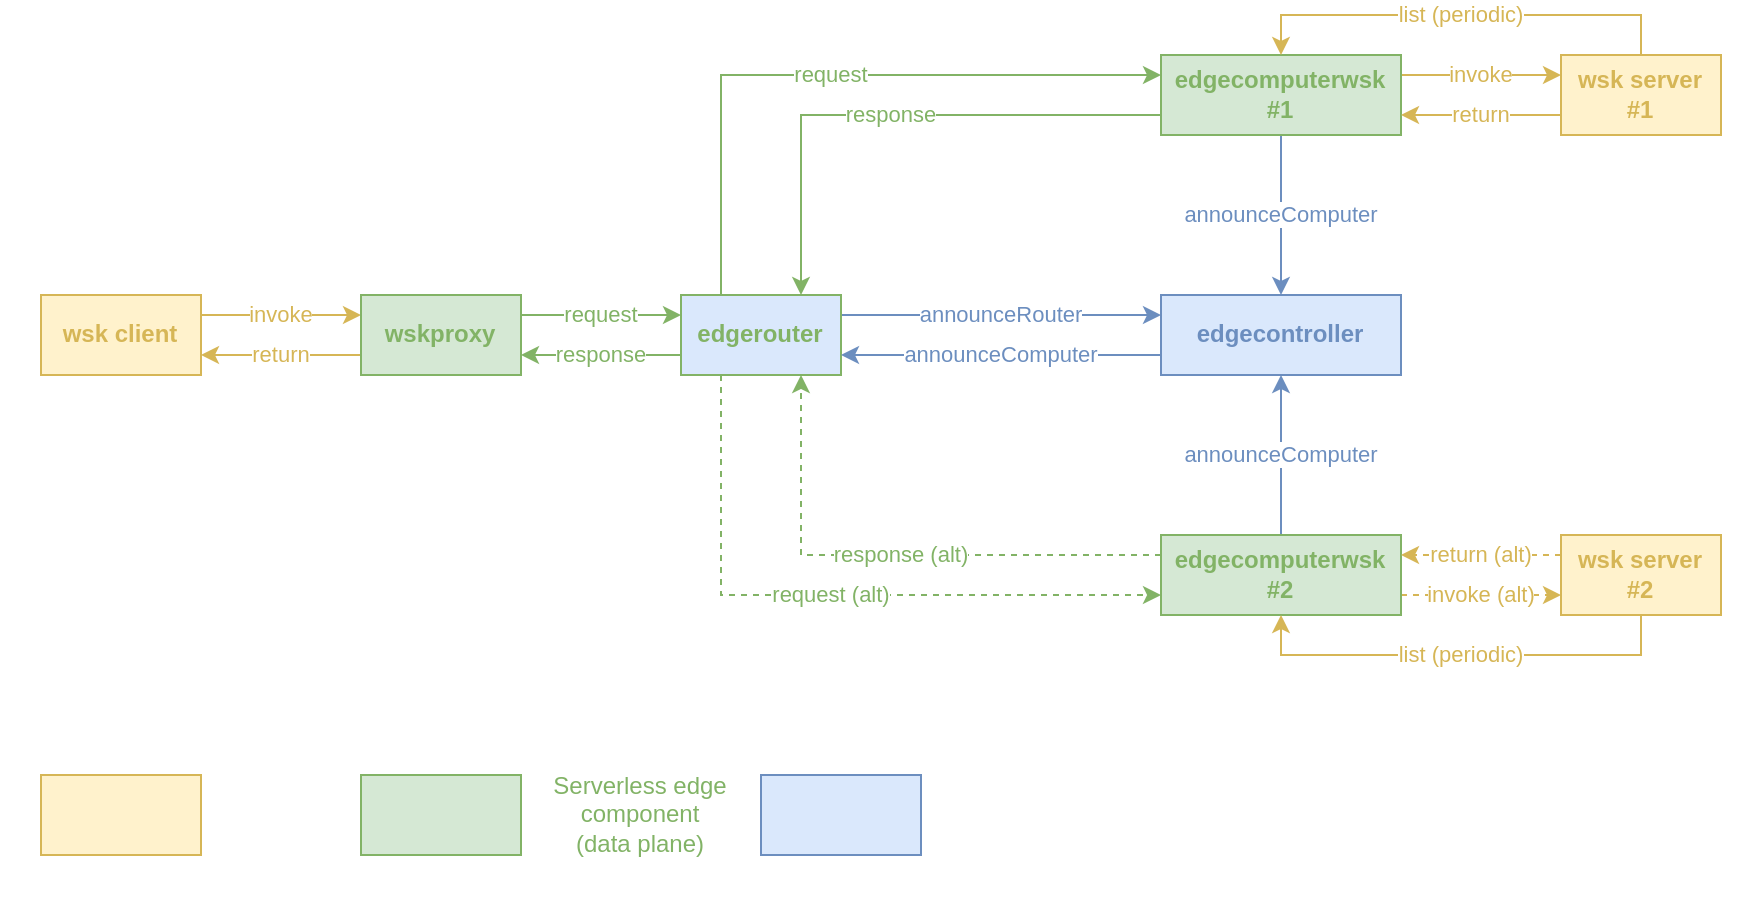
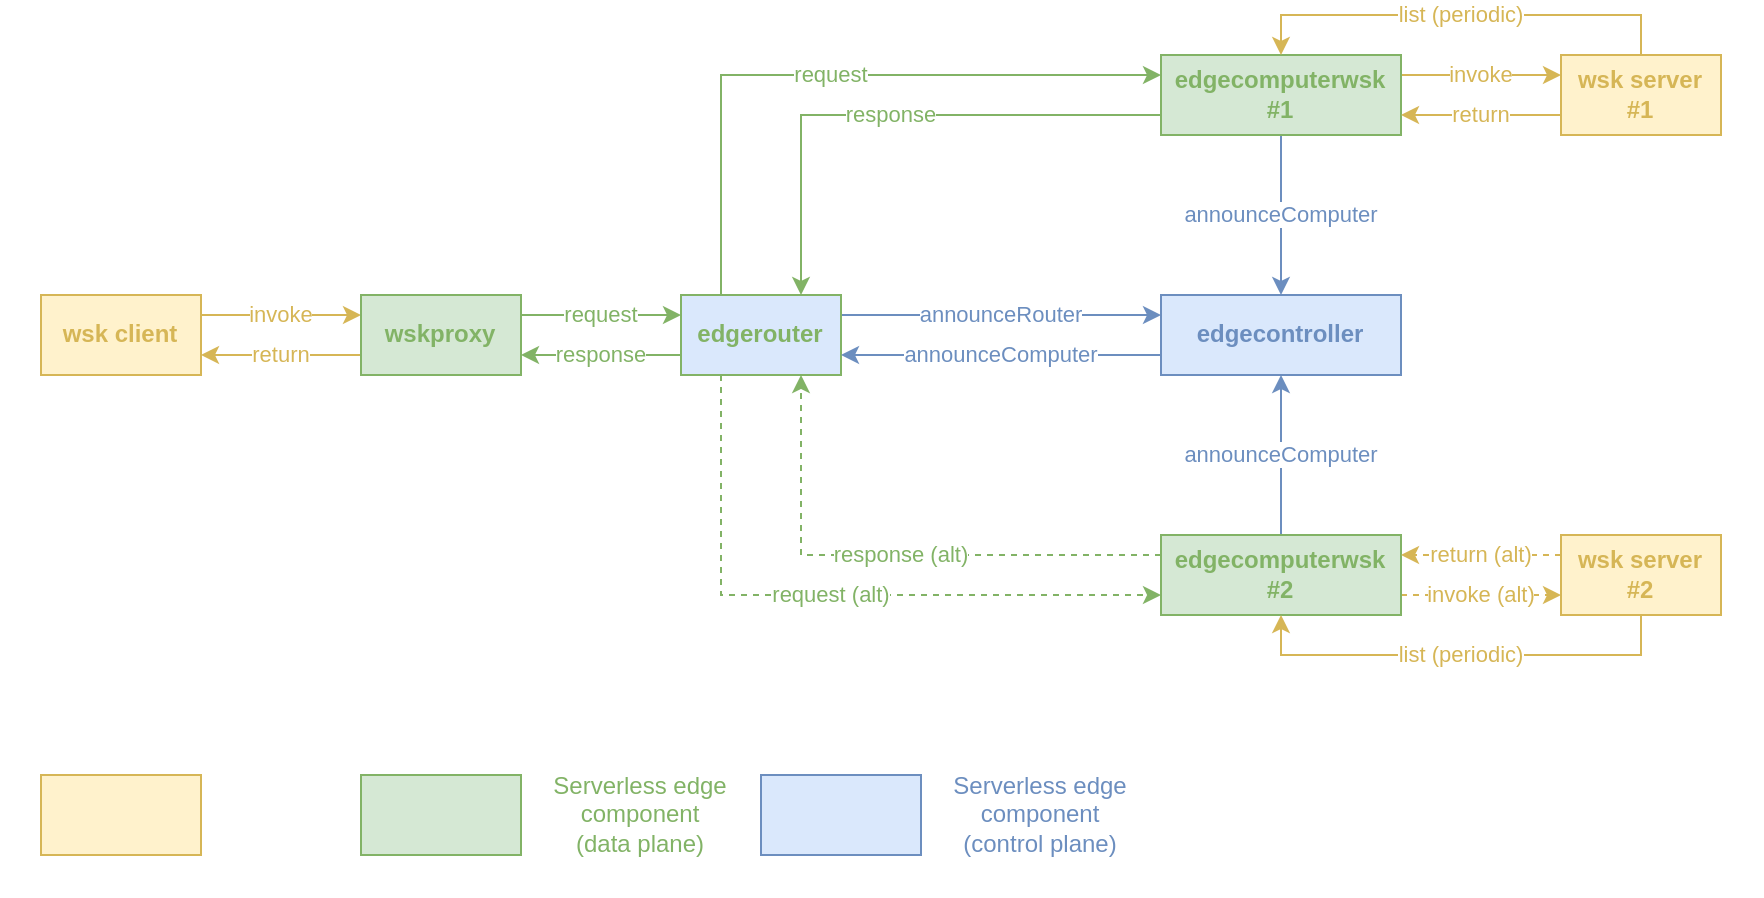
+ <mxCell id="32" value="Serverless edge component&lt;br&gt;(control plane)" style="text;html=1;strokeColor=none;fillColor=none;align=center;verticalAlign=middle;whiteSpace=wrap;rounded=0;fontColor=#6C8EBF;" vertex="1" parent="1"><mxGeometry x="460" y="380" width="120" height="40" as="geometry" /></mxCell>
